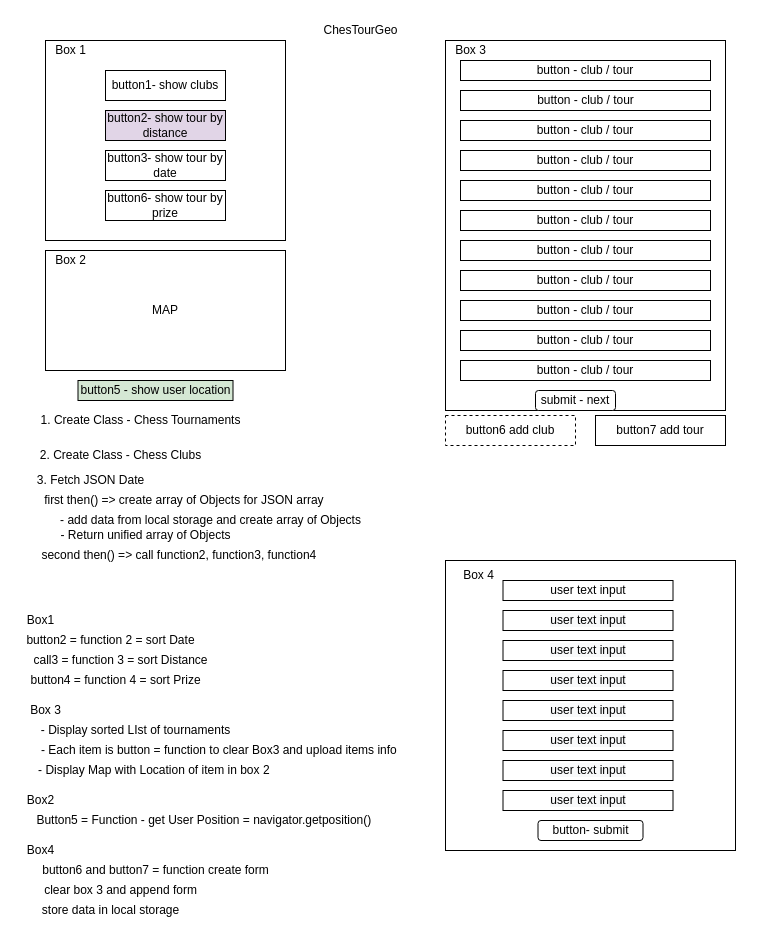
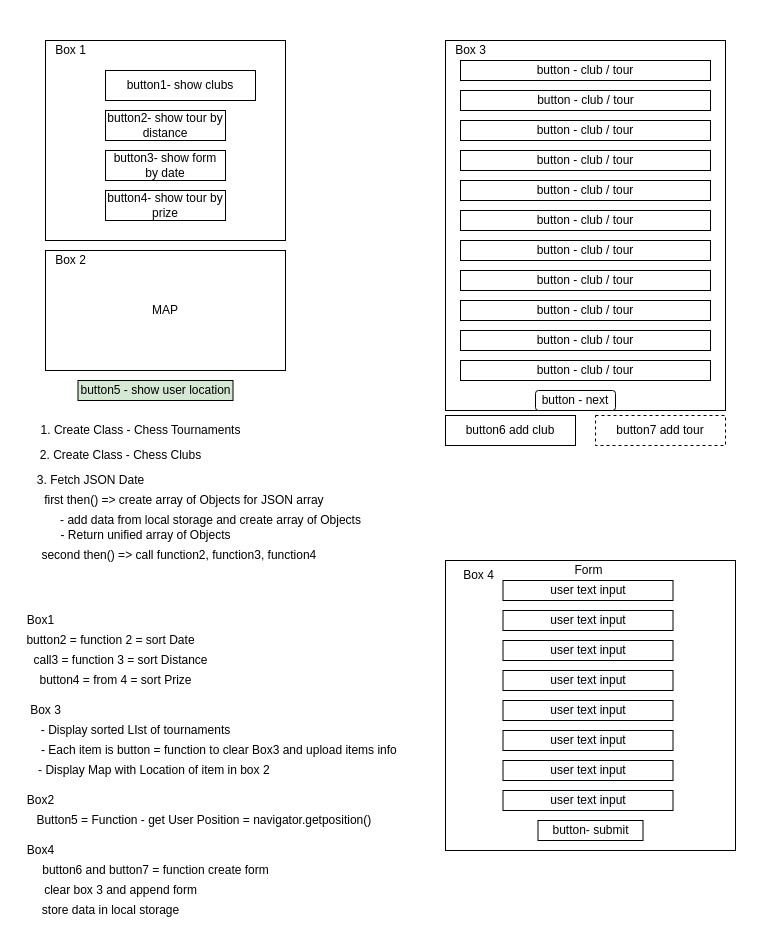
- <mxCell id="5" value="ChesTourGeo" style="text;html=1;align=center;verticalAlign=middle;resizable=0;points=[];autosize=1;" vertex="1" parent="1"><mxGeometry x="315" y="20" width="90" height="20" as="geometry" /></mxCell>
- <mxCell id="6" value="button1- show clubs" style="rounded=0;whiteSpace=wrap;html=1;" vertex="1" parent="1"><mxGeometry x="105" y="70" width="120" height="30" as="geometry" /></mxCell>
+ <mxCell id="6" value="button1- show clubs" style="rounded=0;whiteSpace=wrap;html=1;" vertex="1" parent="1"><mxGeometry x="105" y="70" width="150" height="30" as="geometry" /></mxCell>
- <mxCell id="7" value="button2- show tour by distance" style="rounded=0;whiteSpace=wrap;html=1;fillColor=#e1d5e7;" vertex="1" parent="1"><mxGeometry x="105" y="110" width="120" height="30" as="geometry" /></mxCell>
+ <mxCell id="7" value="button2- show tour by distance" style="rounded=0;whiteSpace=wrap;html=1;" vertex="1" parent="1"><mxGeometry x="105" y="110" width="120" height="30" as="geometry" /></mxCell>
- <mxCell id="8" value="button3- show tour by date" style="rounded=0;whiteSpace=wrap;html=1;" vertex="1" parent="1"><mxGeometry x="105" y="150" width="120" height="30" as="geometry" /></mxCell>
+ <mxCell id="8" value="button3- show form by date" style="rounded=0;whiteSpace=wrap;html=1;" vertex="1" parent="1"><mxGeometry x="105" y="150" width="120" height="30" as="geometry" /></mxCell>
- <mxCell id="9" value="button6- show tour by prize" style="rounded=0;whiteSpace=wrap;html=1;" vertex="1" parent="1"><mxGeometry x="105" y="190" width="120" height="30" as="geometry" /></mxCell>
+ <mxCell id="9" value="button4- show tour by prize" style="rounded=0;whiteSpace=wrap;html=1;" vertex="1" parent="1"><mxGeometry x="105" y="190" width="120" height="30" as="geometry" /></mxCell>
- <mxCell id="24" value="submit - next" style="rounded=1;whiteSpace=wrap;html=1;" vertex="1" parent="1"><mxGeometry x="535" y="390" width="80" height="20" as="geometry" /></mxCell>
+ <mxCell id="24" value="button - next" style="rounded=1;whiteSpace=wrap;html=1;" vertex="1" parent="1"><mxGeometry x="535" y="390" width="80" height="20" as="geometry" /></mxCell>
- <mxCell id="39" value="1. Create Class - Chess Tournaments" style="text;html=1;align=center;verticalAlign=middle;resizable=0;points=[];autosize=1;" vertex="1" parent="1"><mxGeometry x="30" y="410" width="220" height="20" as="geometry" /></mxCell>
+ <mxCell id="39" value="1. Create Class - Chess Tournaments" style="text;html=1;align=center;verticalAlign=middle;resizable=0;points=[];autosize=1;" vertex="1" parent="1"><mxGeometry x="30" y="420" width="220" height="20" as="geometry" /></mxCell>
- <mxCell id="56" value="button6 add club" style="rounded=0;whiteSpace=wrap;html=1;dashed=1;" vertex="1" parent="1"><mxGeometry x="445" y="415" width="130" height="30" as="geometry" /></mxCell>
+ <mxCell id="56" value="button6 add club" style="rounded=0;whiteSpace=wrap;html=1;" vertex="1" parent="1"><mxGeometry x="445" y="415" width="130" height="30" as="geometry" /></mxCell>
- <mxCell id="57" value="button7 add tour" style="rounded=0;whiteSpace=wrap;html=1;" vertex="1" parent="1"><mxGeometry x="595" y="415" width="130" height="30" as="geometry" /></mxCell>
+ <mxCell id="57" value="button7 add tour" style="rounded=0;whiteSpace=wrap;html=1;dashed=1;" vertex="1" parent="1"><mxGeometry x="595" y="415" width="130" height="30" as="geometry" /></mxCell>
+ <mxCell id="37" value="Form" style="text;html=1;align=center;verticalAlign=middle;resizable=0;points=[];autosize=1;" vertex="1" parent="1"><mxGeometry x="567.5" y="560" width="40" height="20" as="geometry" /></mxCell>
- <mxCell id="49" value="button4 = function 4 = sort Prize" style="text;html=1;align=center;verticalAlign=middle;resizable=0;points=[];autosize=1;" vertex="1" parent="1"><mxGeometry x="20" y="670" width="190" height="20" as="geometry" /></mxCell>
+ <mxCell id="49" value="button4 = from 4 = sort Prize" style="text;html=1;align=center;verticalAlign=middle;resizable=0;points=[];autosize=1;" vertex="1" parent="1"><mxGeometry x="20" y="670" width="190" height="20" as="geometry" /></mxCell>
- <mxCell id="34" value="button- submit" style="whiteSpace=wrap;html=1;rounded=1;" vertex="1" parent="1"><mxGeometry x="537.5" y="820" width="105" height="20" as="geometry" /></mxCell>
+ <mxCell id="34" value="button- submit" style="rounded=0;whiteSpace=wrap;html=1;" vertex="1" parent="1"><mxGeometry x="537.5" y="820" width="105" height="20" as="geometry" /></mxCell>
